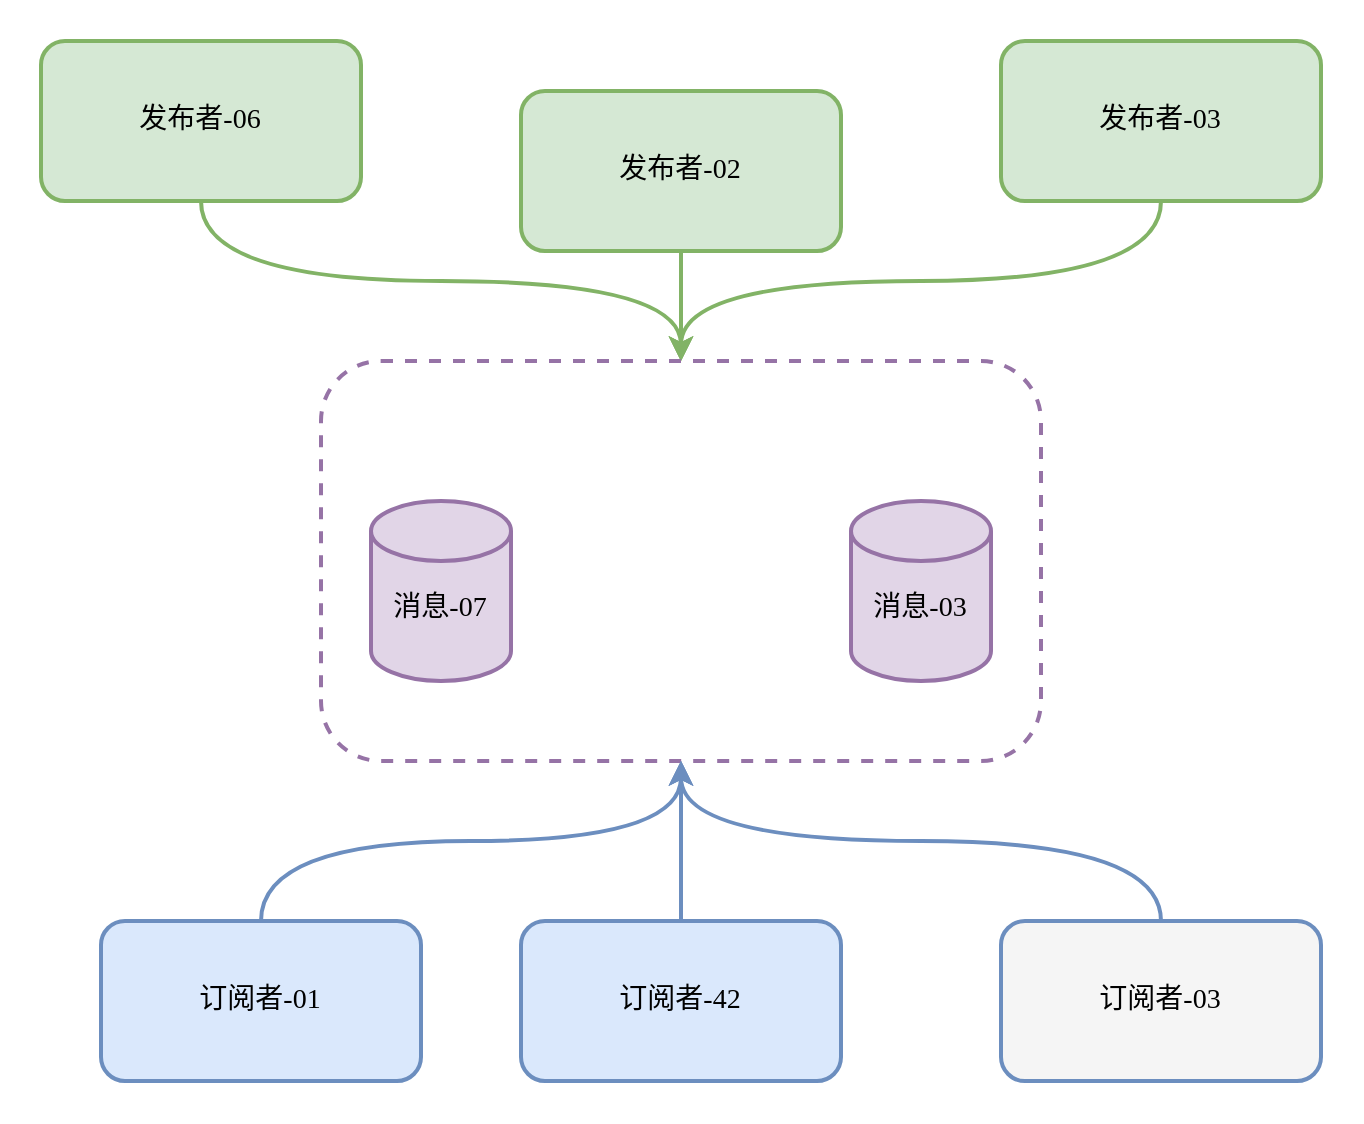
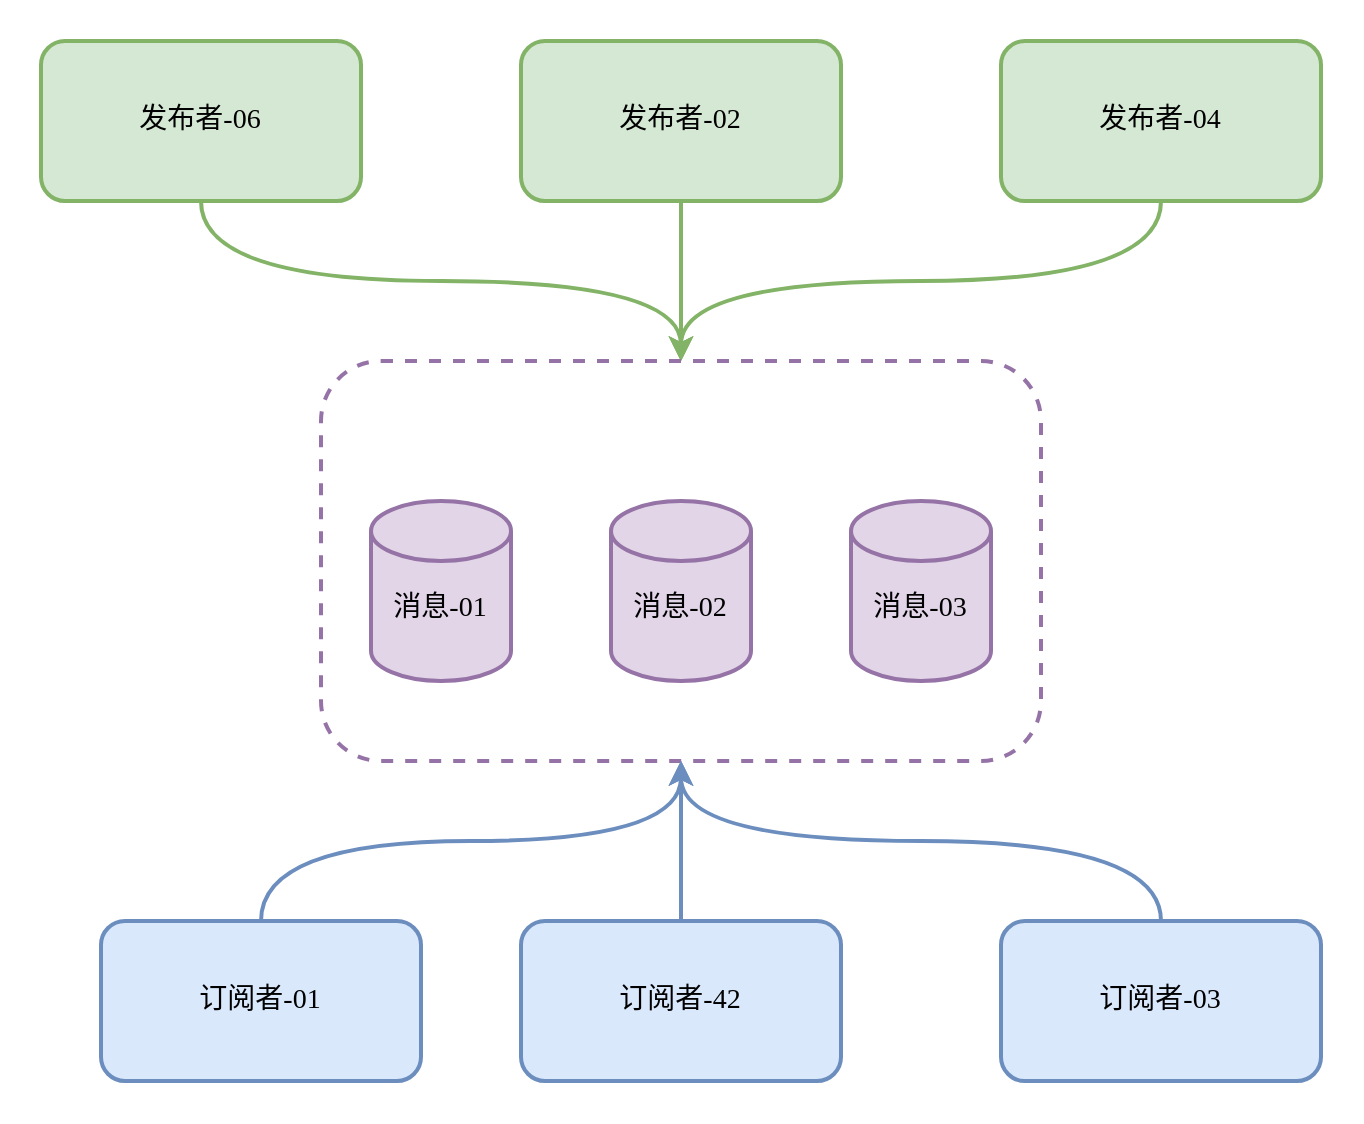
- <mxCell id="7" value="发布者-03" style="rounded=1;whiteSpace=wrap;html=1;strokeWidth=2;fontSize=14;fontFamily=Comic Sans MS;fillColor=#d5e8d4;strokeColor=#82b366;" vertex="1" parent="1"><mxGeometry x="500" y="20" width="160" height="80" as="geometry" /></mxCell>
+ <mxCell id="7" value="发布者-04" style="rounded=1;whiteSpace=wrap;html=1;strokeWidth=2;fontSize=14;fontFamily=Comic Sans MS;fillColor=#d5e8d4;strokeColor=#82b366;" vertex="1" parent="1"><mxGeometry x="500" y="20" width="160" height="80" as="geometry" /></mxCell>
- <mxCell id="5" value="发布者-02" style="rounded=1;whiteSpace=wrap;html=1;strokeWidth=2;fontSize=14;fontFamily=Comic Sans MS;fillColor=#d5e8d4;strokeColor=#82b366;" vertex="1" parent="1"><mxGeometry x="260" y="45" width="160" height="80" as="geometry" /></mxCell>
+ <mxCell id="5" value="发布者-02" style="rounded=1;whiteSpace=wrap;html=1;strokeWidth=2;fontSize=14;fontFamily=Comic Sans MS;fillColor=#d5e8d4;strokeColor=#82b366;" vertex="1" parent="1"><mxGeometry x="260" y="20" width="160" height="80" as="geometry" /></mxCell>
- <mxCell id="9" value="&lt;br&gt;消息-07" style="shape=cylinder2;whiteSpace=wrap;html=1;boundedLbl=1;backgroundOutline=1;size=15;strokeWidth=2;fillColor=#e1d5e7;fontFamily=Comic Sans MS;fontSize=14;strokeColor=#9673a6;" vertex="1" parent="1"><mxGeometry x="185" y="250" width="70" height="90" as="geometry" /></mxCell>
+ <mxCell id="9" value="&lt;br&gt;消息-01" style="shape=cylinder2;whiteSpace=wrap;html=1;boundedLbl=1;backgroundOutline=1;size=15;strokeWidth=2;fillColor=#e1d5e7;fontFamily=Comic Sans MS;fontSize=14;strokeColor=#9673a6;" vertex="1" parent="1"><mxGeometry x="185" y="250" width="70" height="90" as="geometry" /></mxCell>
+ <mxCell id="10" value="&lt;br&gt;消息-02" style="shape=cylinder2;whiteSpace=wrap;html=1;boundedLbl=1;backgroundOutline=1;size=15;strokeWidth=2;fillColor=#e1d5e7;fontFamily=Comic Sans MS;fontSize=14;strokeColor=#9673a6;" vertex="1" parent="1"><mxGeometry x="305" y="250" width="70" height="90" as="geometry" /></mxCell>
- <mxCell id="17" value="订阅者-03" style="rounded=1;whiteSpace=wrap;html=1;strokeWidth=2;fontSize=14;fontFamily=Comic Sans MS;fillColor=#f5f5f5;strokeColor=#6c8ebf;" vertex="1" parent="1"><mxGeometry x="500" y="460" width="160" height="80" as="geometry" /></mxCell>
+ <mxCell id="17" value="订阅者-03" style="rounded=1;whiteSpace=wrap;html=1;strokeWidth=2;fontSize=14;fontFamily=Comic Sans MS;fillColor=#dae8fc;strokeColor=#6c8ebf;" vertex="1" parent="1"><mxGeometry x="500" y="460" width="160" height="80" as="geometry" /></mxCell>
